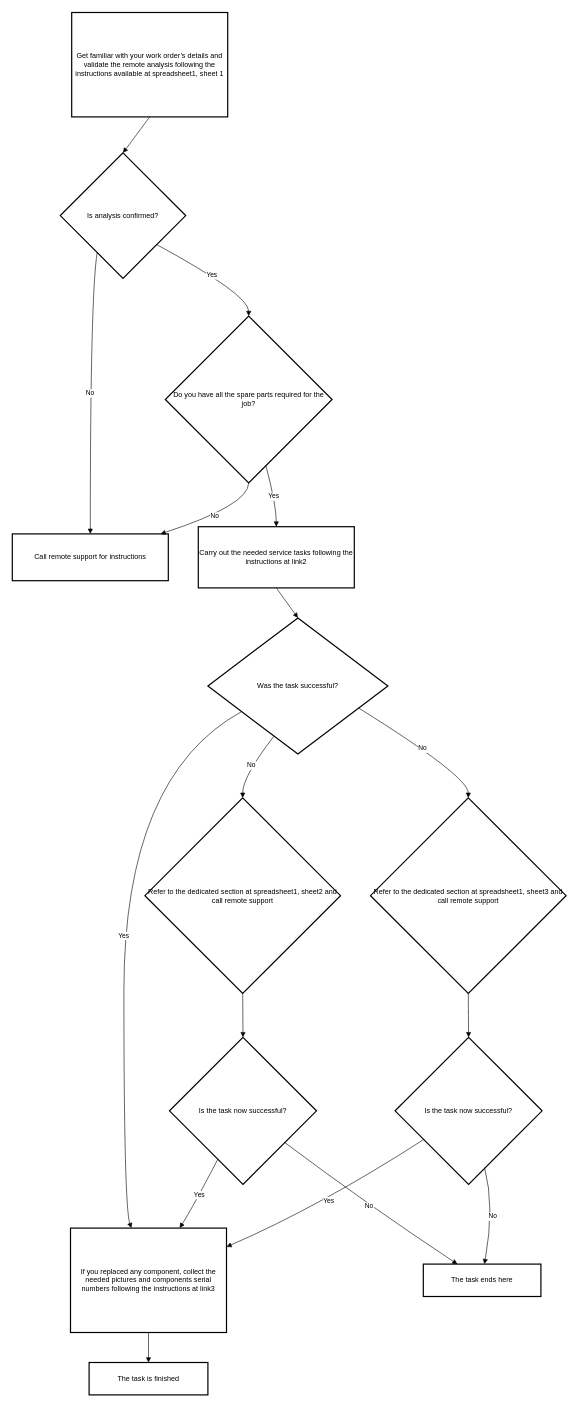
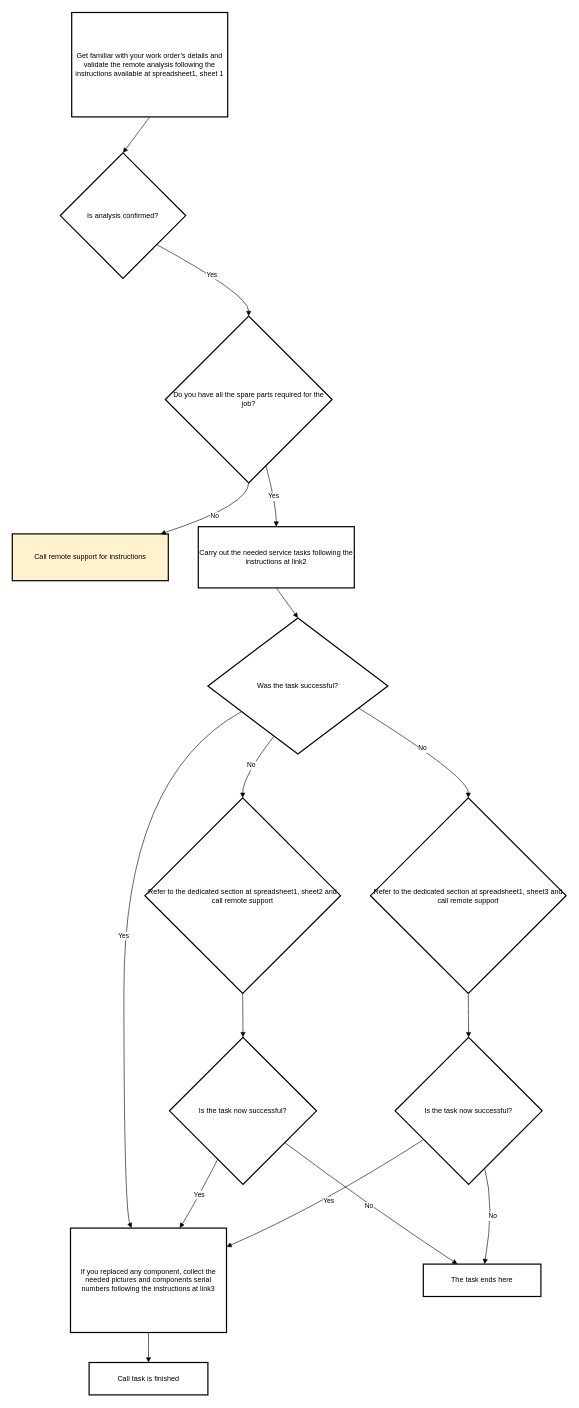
- <mxCell id="17" value="No" style="curved=1;startArrow=none;endArrow=block;exitX=0.15;exitY=1;entryX=0.5;entryY=0;" parent="1" source="3" target="5" edge="1"><mxGeometry relative="1" as="geometry"><Array as="points"><mxPoint x="150" y="490" /></Array></mxGeometry></mxCell>
- <mxCell id="5" value="Call remote support for instructions" style="whiteSpace=wrap;strokeWidth=2;" parent="1" vertex="1"><mxGeometry x="20" y="889" width="260" height="78" as="geometry" /></mxCell>
+ <mxCell id="5" value="Call remote support for instructions" style="whiteSpace=wrap;strokeWidth=2;fillColor=#fff2cc;" parent="1" vertex="1"><mxGeometry x="20" y="889" width="260" height="78" as="geometry" /></mxCell>
- <mxCell id="14" value="The task is finished" style="whiteSpace=wrap;strokeWidth=2;" parent="1" vertex="1"><mxGeometry x="148" y="2270" width="198" height="54" as="geometry" /></mxCell>
+ <mxCell id="14" value="Call task is finished" style="whiteSpace=wrap;strokeWidth=2;" parent="1" vertex="1"><mxGeometry x="148" y="2270" width="198" height="54" as="geometry" /></mxCell>
